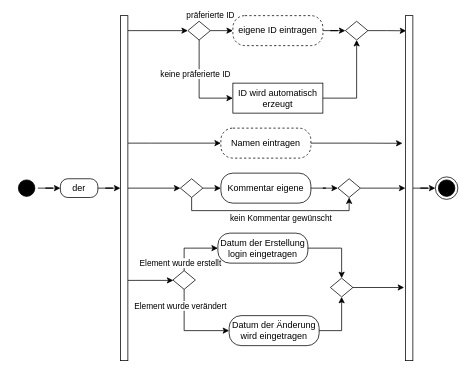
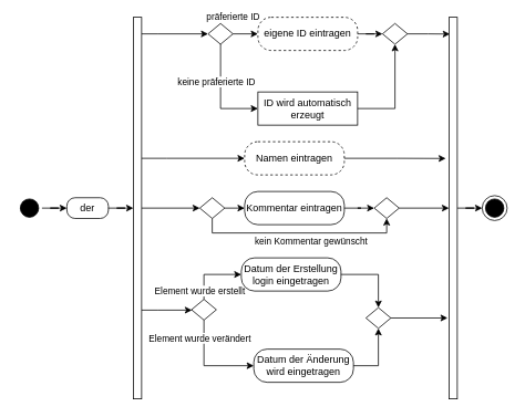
- <mxCell id="29" value="Kommentar eigene" style="rounded=1;whiteSpace=wrap;html=1;arcSize=40;fontColor=#000000;fillColor=none;" vertex="1" parent="1"><mxGeometry x="294" y="230" width="120" height="40" as="geometry" /></mxCell>
+ <mxCell id="29" value="Kommentar eintragen" style="rounded=1;whiteSpace=wrap;html=1;arcSize=40;fontColor=#000000;fillColor=none;" vertex="1" parent="1"><mxGeometry x="294" y="230" width="120" height="40" as="geometry" /></mxCell>
